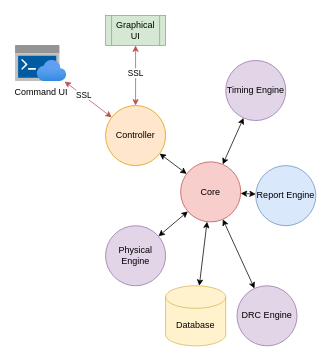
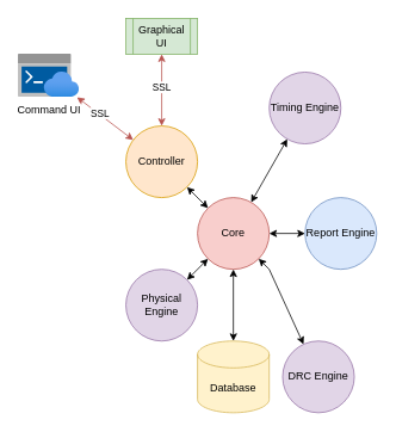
- <mxCell id="10" value="Core" style="ellipse;whiteSpace=wrap;html=1;aspect=fixed;fillColor=#f8cecc;strokeColor=#b85450;" parent="1" vertex="1"><mxGeometry x="240" y="215" width="80" height="80" as="geometry" /></mxCell>
+ <mxCell id="10" value="Core" style="ellipse;whiteSpace=wrap;html=1;aspect=fixed;fillColor=#f8cecc;strokeColor=#b85450;" parent="1" vertex="1"><mxGeometry x="220" y="220" width="80" height="80" as="geometry" /></mxCell>
